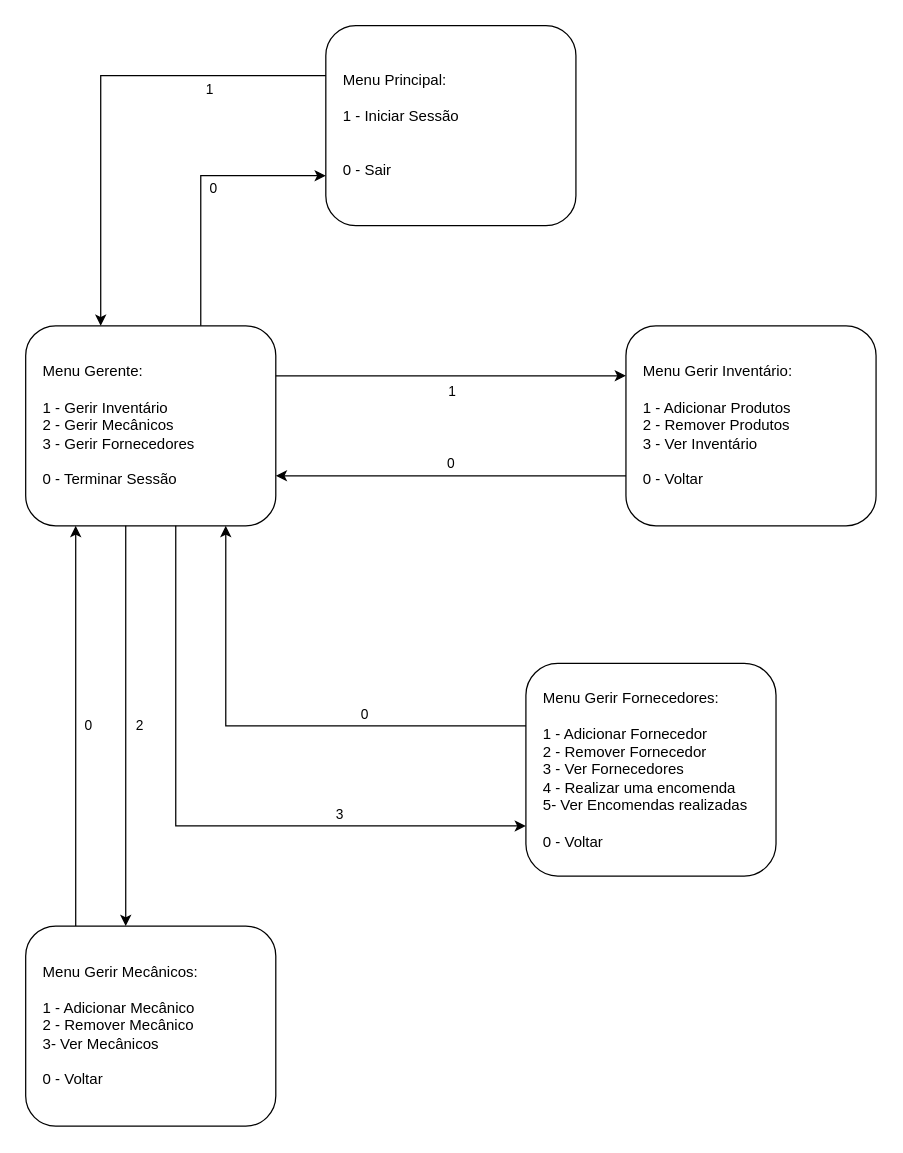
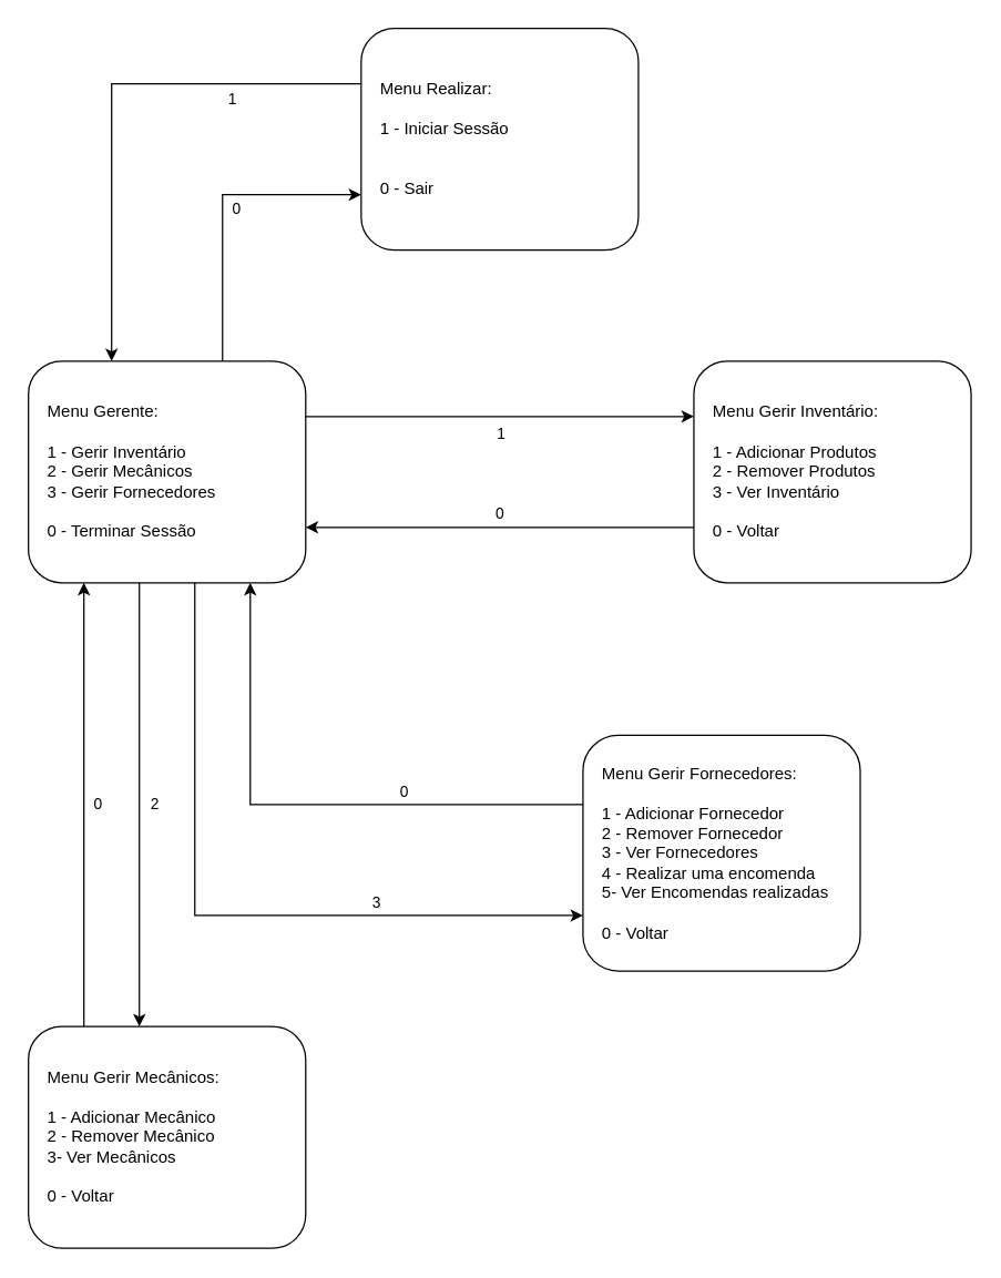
- <mxCell id="2" value="Menu Principal:&lt;br&gt;&lt;br&gt;&lt;div&gt;1 - Iniciar Sessão&lt;/div&gt;&lt;div&gt;&lt;br&gt;&lt;/div&gt;&lt;div&gt;&lt;br&gt;&lt;/div&gt;0 - Sair" style="rounded=1;whiteSpace=wrap;html=1;align=left;spacingLeft=12;" parent="1" vertex="1"><mxGeometry x="260" y="20" width="200" height="160" as="geometry" /></mxCell>
+ <mxCell id="2" value="Menu Realizar:&lt;br&gt;&lt;br&gt;&lt;div&gt;1 - Iniciar Sessão&lt;/div&gt;&lt;div&gt;&lt;br&gt;&lt;/div&gt;&lt;div&gt;&lt;br&gt;&lt;/div&gt;0 - Sair" style="rounded=1;whiteSpace=wrap;html=1;align=left;spacingLeft=12;" parent="1" vertex="1"><mxGeometry x="260" y="20" width="200" height="160" as="geometry" /></mxCell>
